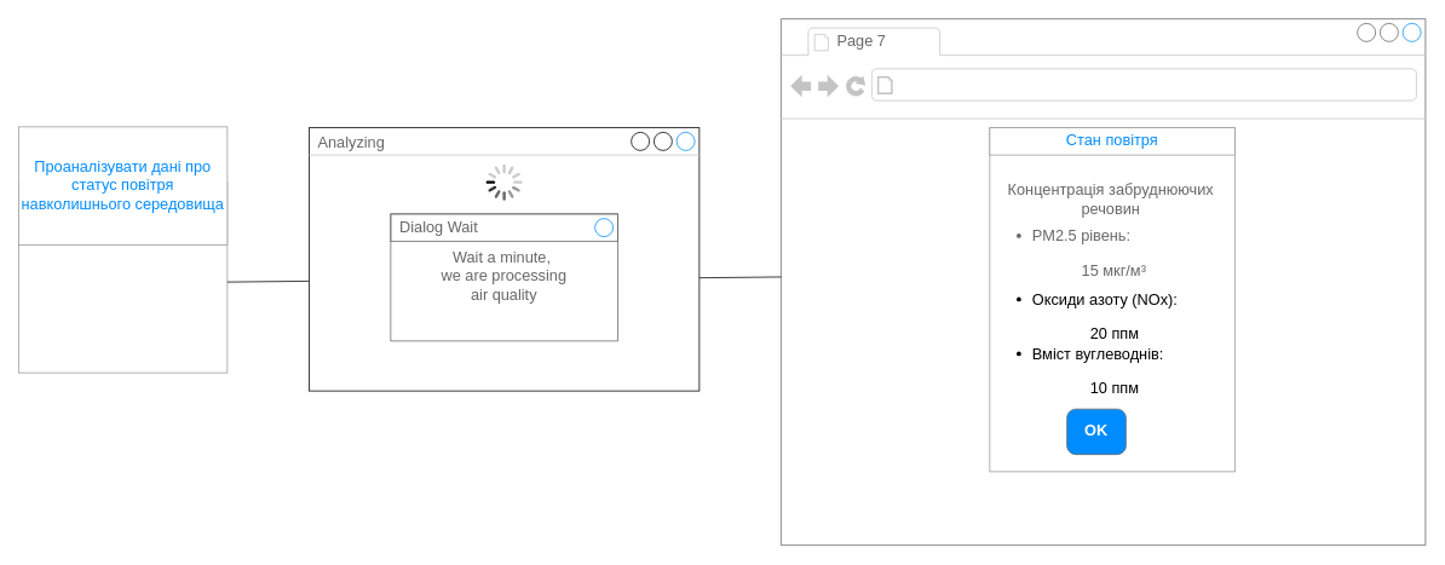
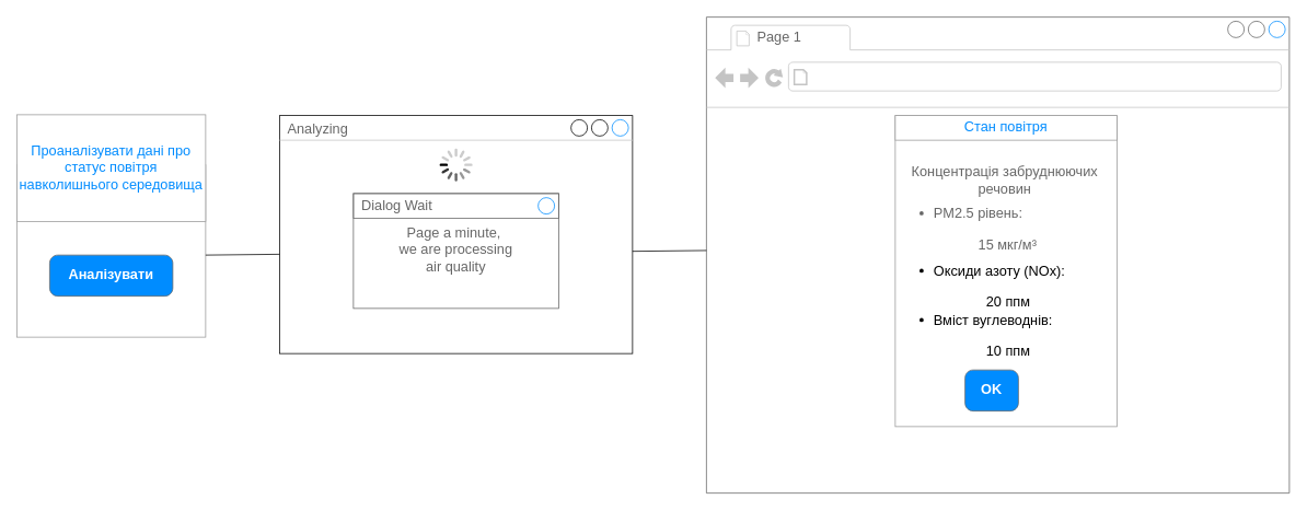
- <mxCell id="6" value="Page 7" style="strokeWidth=1;shadow=0;dashed=0;align=center;html=1;shape=mxgraph.mockup.containers.anchor;fontSize=17;fontColor=#666666;align=left;whiteSpace=wrap;" vertex="1" parent="5"><mxGeometry x="60" y="12" width="110" height="26" as="geometry" /></mxCell>
+ <mxCell id="6" value="Page 1" style="strokeWidth=1;shadow=0;dashed=0;align=center;html=1;shape=mxgraph.mockup.containers.anchor;fontSize=17;fontColor=#666666;align=left;whiteSpace=wrap;" vertex="1" parent="5"><mxGeometry x="60" y="12" width="110" height="26" as="geometry" /></mxCell>
- <mxCell id="18" value="Wait a minute,&amp;nbsp;&lt;br&gt;we are processing&lt;br&gt;air quality" style="strokeWidth=1;shadow=0;dashed=0;align=center;html=1;shape=mxgraph.mockup.containers.rrect;rSize=0;strokeColor=#666666;fontColor=#666666;fontSize=17;verticalAlign=top;whiteSpace=wrap;fillColor=#ffffff;spacingTop=32;container=0;" vertex="1" parent="15"><mxGeometry x="90" y="95" width="250" height="140" as="geometry" /></mxCell>
+ <mxCell id="18" value="Page a minute,&amp;nbsp;&lt;br&gt;we are processing&lt;br&gt;air quality" style="strokeWidth=1;shadow=0;dashed=0;align=center;html=1;shape=mxgraph.mockup.containers.rrect;rSize=0;strokeColor=#666666;fontColor=#666666;fontSize=17;verticalAlign=top;whiteSpace=wrap;fillColor=#ffffff;spacingTop=32;container=0;" vertex="1" parent="15"><mxGeometry x="90" y="95" width="250" height="140" as="geometry" /></mxCell>
+ <mxCell id="4" value="Аналізувати" style="strokeWidth=1;shadow=0;dashed=0;align=center;html=1;shape=mxgraph.mockup.buttons.button;strokeColor=#666666;fontColor=#ffffff;mainText=;buttonStyle=round;fontSize=17;fontStyle=1;fillColor=#008cff;whiteSpace=wrap;" vertex="1" parent="2"><mxGeometry x="40" y="110" width="150" height="50" as="geometry" /></mxCell>
